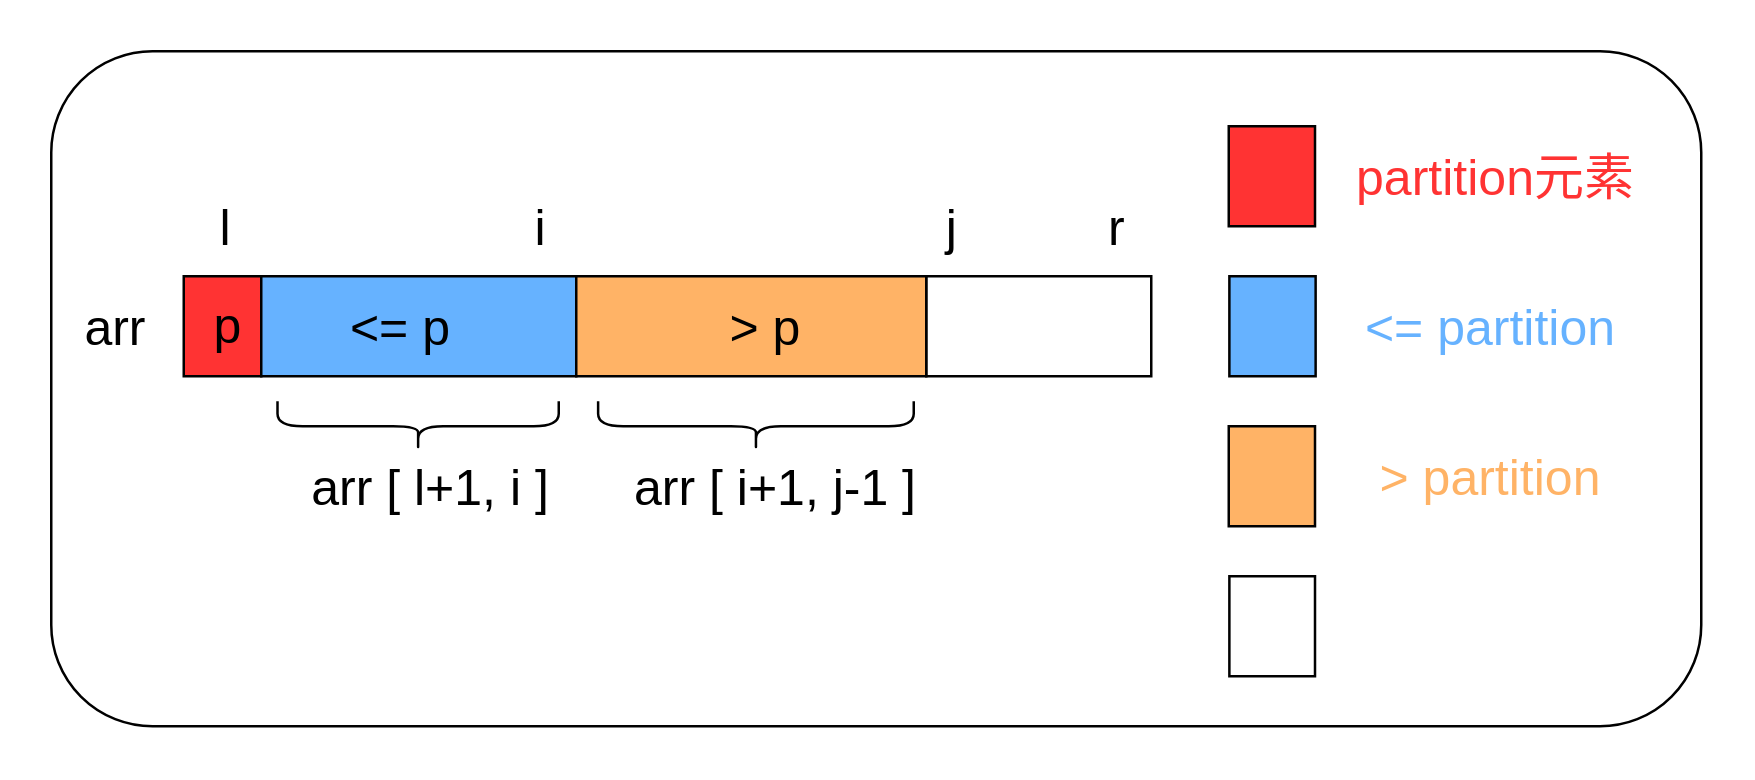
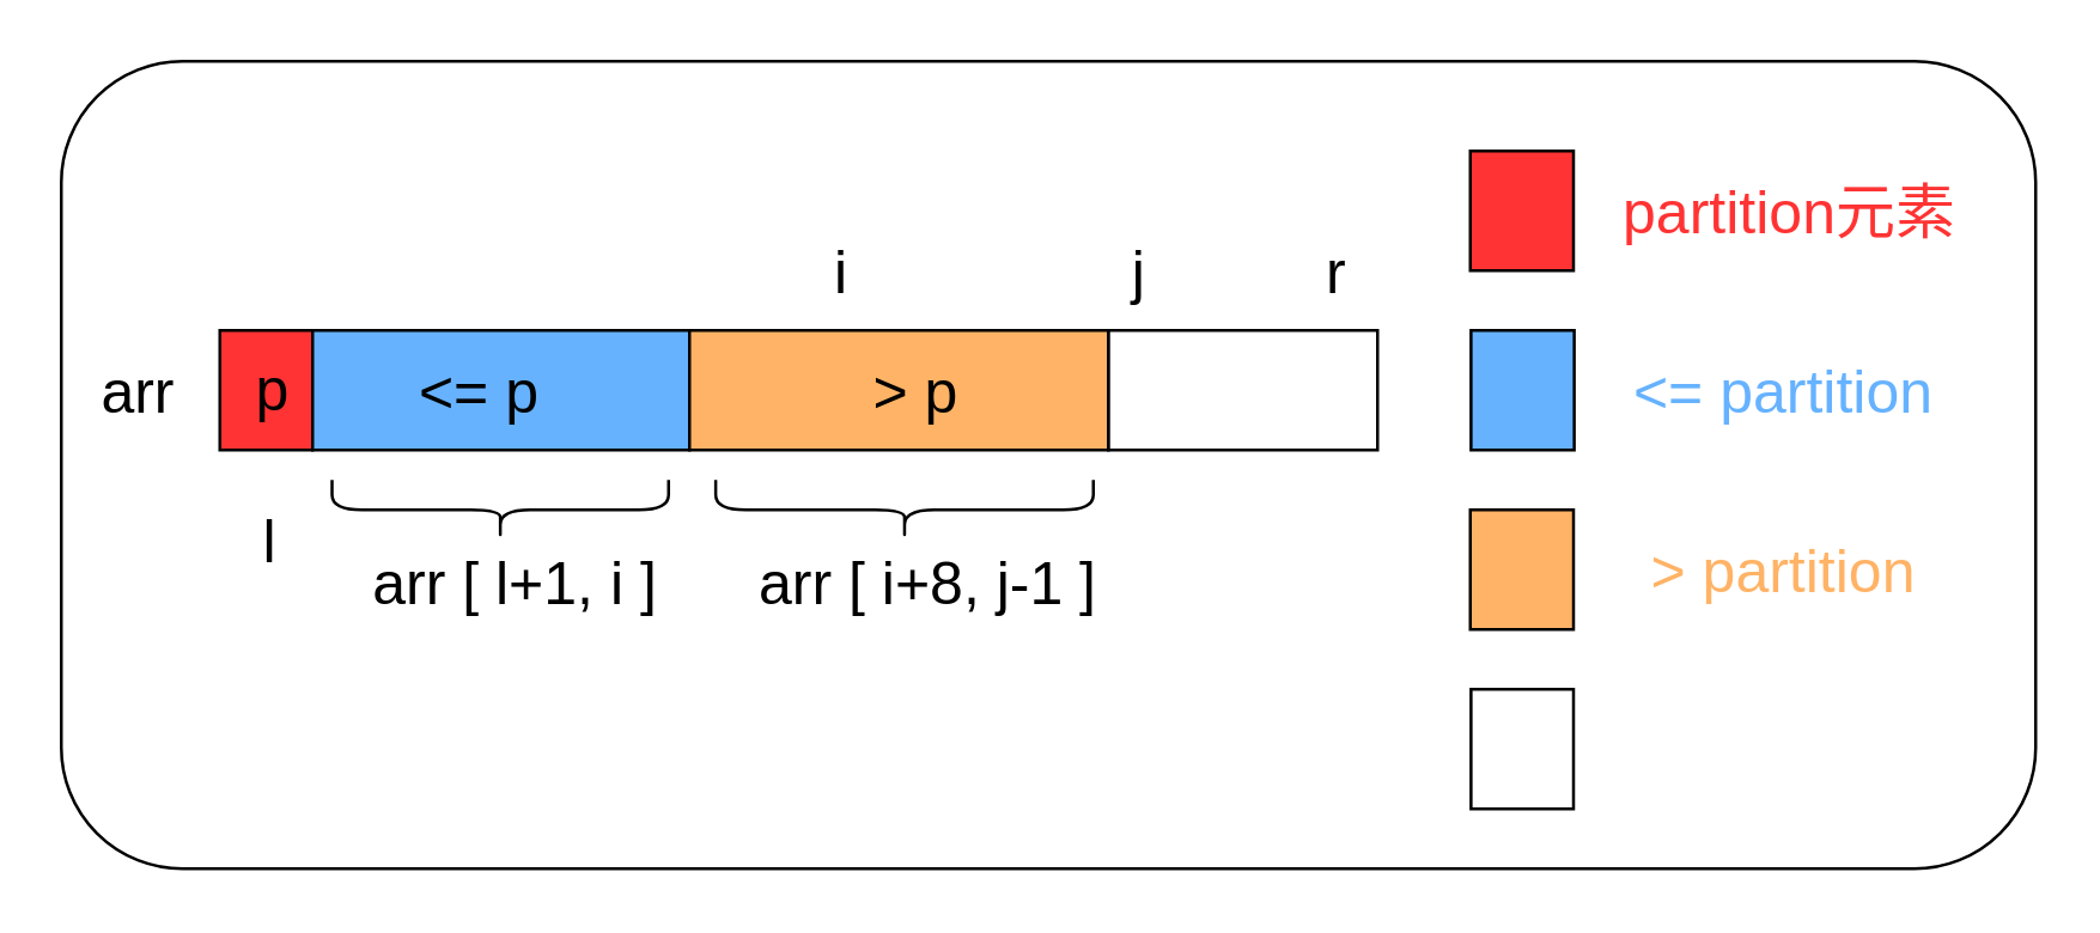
- <mxCell id="8" value="&lt;font style=&quot;font-size: 20px&quot;&gt;l&lt;/font&gt;" style="text;html=1;strokeColor=none;fillColor=none;align=center;verticalAlign=middle;whiteSpace=wrap;rounded=0;" parent="1" vertex="1"><mxGeometry x="70" y="80" width="40" height="20" as="geometry" /></mxCell>
+ <mxCell id="8" value="&lt;font style=&quot;font-size: 20px&quot;&gt;l&lt;/font&gt;" style="text;html=1;strokeColor=none;fillColor=none;align=center;verticalAlign=middle;whiteSpace=wrap;rounded=0;" parent="1" vertex="1"><mxGeometry x="70" y="170" width="40" height="20" as="geometry" /></mxCell>
- <mxCell id="7" value="&lt;font style=&quot;font-size: 20px&quot;&gt;i&lt;/font&gt;" style="text;html=1;strokeColor=none;fillColor=none;align=center;verticalAlign=middle;whiteSpace=wrap;rounded=0;" parent="1" vertex="1"><mxGeometry x="200.5" y="80" width="29.5" height="20" as="geometry" /></mxCell>
+ <mxCell id="7" value="&lt;font style=&quot;font-size: 20px&quot;&gt;i&lt;/font&gt;" style="text;html=1;strokeColor=none;fillColor=none;align=center;verticalAlign=middle;whiteSpace=wrap;rounded=0;" parent="1" vertex="1"><mxGeometry x="265.5" y="80" width="29.5" height="20" as="geometry" /></mxCell>
- <mxCell id="24" value="&lt;font style=&quot;font-size: 20px&quot;&gt;arr [ i+1, j-1 ]&lt;/font&gt;" style="text;html=1;strokeColor=none;fillColor=none;align=center;verticalAlign=middle;whiteSpace=wrap;rounded=0;" parent="1" vertex="1"><mxGeometry x="250" y="184" width="120" height="20" as="geometry" /></mxCell>
+ <mxCell id="24" value="&lt;font style=&quot;font-size: 20px&quot;&gt;arr [ i+8, j-1 ]&lt;/font&gt;" style="text;html=1;strokeColor=none;fillColor=none;align=center;verticalAlign=middle;whiteSpace=wrap;rounded=0;" parent="1" vertex="1"><mxGeometry x="250" y="184" width="120" height="20" as="geometry" /></mxCell>
